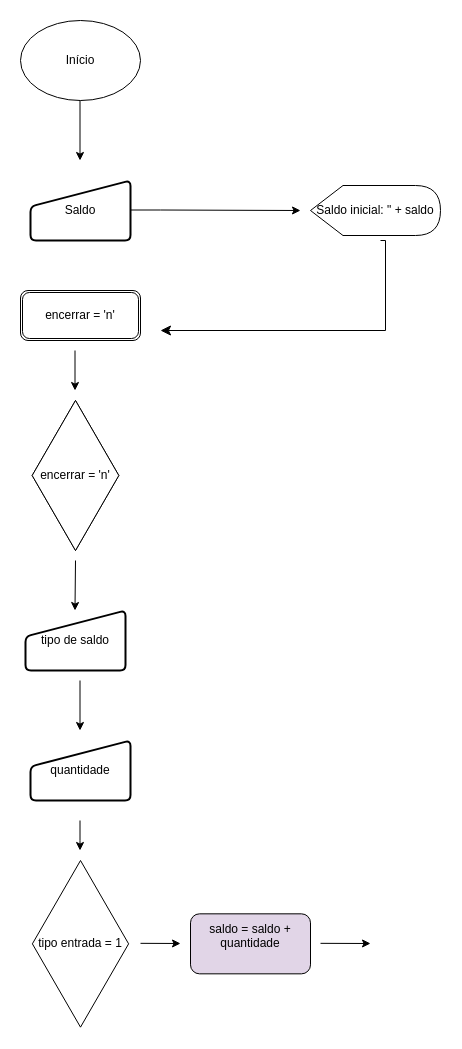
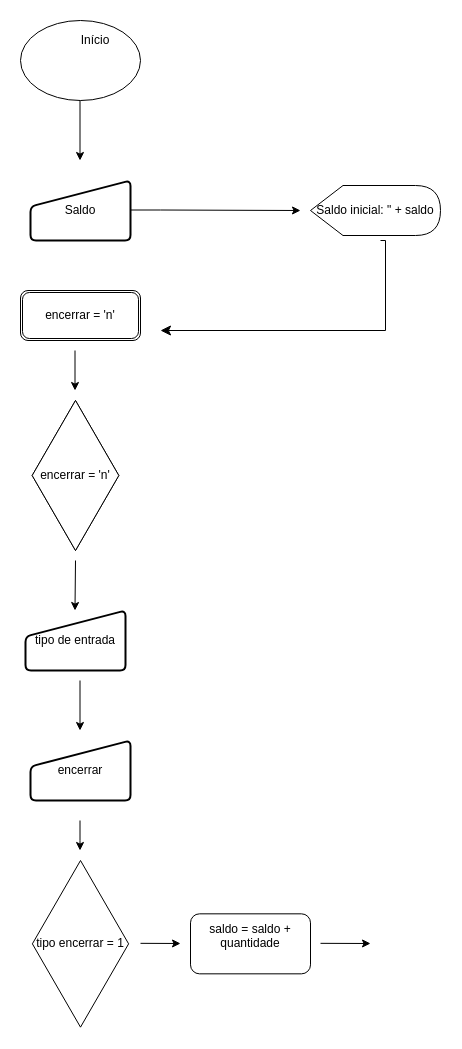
- <mxCell id="3" value="Início" style="text;strokeColor=none;align=center;fillColor=none;html=1;verticalAlign=middle;whiteSpace=wrap;rounded=0;" vertex="1" parent="1"><mxGeometry x="50" y="45" width="60" height="30" as="geometry" /></mxCell>
+ <mxCell id="3" value="Início" style="text;strokeColor=none;align=center;fillColor=none;html=1;verticalAlign=middle;whiteSpace=wrap;rounded=0;" vertex="1" parent="1"><mxGeometry x="65" y="25" width="60" height="30" as="geometry" /></mxCell>
- <mxCell id="13" value="tipo de saldo&lt;br&gt;" style="html=1;strokeWidth=2;shape=manualInput;whiteSpace=wrap;rounded=1;size=26;arcSize=11;" vertex="1" parent="1"><mxGeometry x="25" y="610" width="100" height="60" as="geometry" /></mxCell>
+ <mxCell id="13" value="tipo de entrada&lt;br&gt;" style="html=1;strokeWidth=2;shape=manualInput;whiteSpace=wrap;rounded=1;size=26;arcSize=11;" vertex="1" parent="1"><mxGeometry x="25" y="610" width="100" height="60" as="geometry" /></mxCell>
- <mxCell id="15" value="quantidade&lt;br&gt;" style="html=1;strokeWidth=2;shape=manualInput;whiteSpace=wrap;rounded=1;size=26;arcSize=11;" vertex="1" parent="1"><mxGeometry x="30" y="740" width="100" height="60" as="geometry" /></mxCell>
+ <mxCell id="15" value="encerrar&lt;br&gt;" style="html=1;strokeWidth=2;shape=manualInput;whiteSpace=wrap;rounded=1;size=26;arcSize=11;" vertex="1" parent="1"><mxGeometry x="30" y="740" width="100" height="60" as="geometry" /></mxCell>
- <mxCell id="18" value="tipo entrada = 1&lt;br&gt;" style="html=1;whiteSpace=wrap;aspect=fixed;shape=isoRectangle;direction=south;" vertex="1" parent="1"><mxGeometry x="30" y="860" width="100" height="166.66" as="geometry" /></mxCell>
+ <mxCell id="18" value="tipo encerrar = 1&lt;br&gt;" style="html=1;whiteSpace=wrap;aspect=fixed;shape=isoRectangle;direction=south;" vertex="1" parent="1"><mxGeometry x="30" y="860" width="100" height="166.66" as="geometry" /></mxCell>
- <mxCell id="20" value="saldo = saldo + quantidade&lt;br&gt;&amp;nbsp;" style="rounded=1;whiteSpace=wrap;html=1;fillColor=#e1d5e7;" vertex="1" parent="1"><mxGeometry x="190" y="913.33" width="120" height="60" as="geometry" /></mxCell>
+ <mxCell id="20" value="saldo = saldo + quantidade&lt;br&gt;&amp;nbsp;" style="rounded=1;whiteSpace=wrap;html=1;" vertex="1" parent="1"><mxGeometry x="190" y="913.33" width="120" height="60" as="geometry" /></mxCell>
